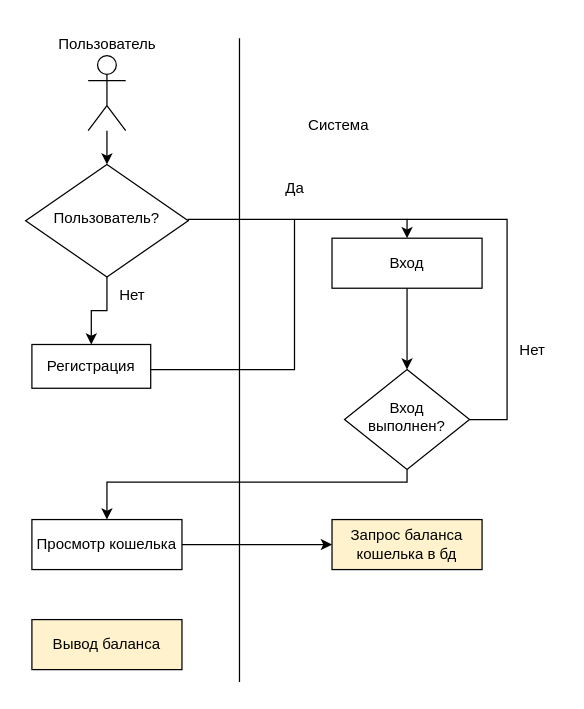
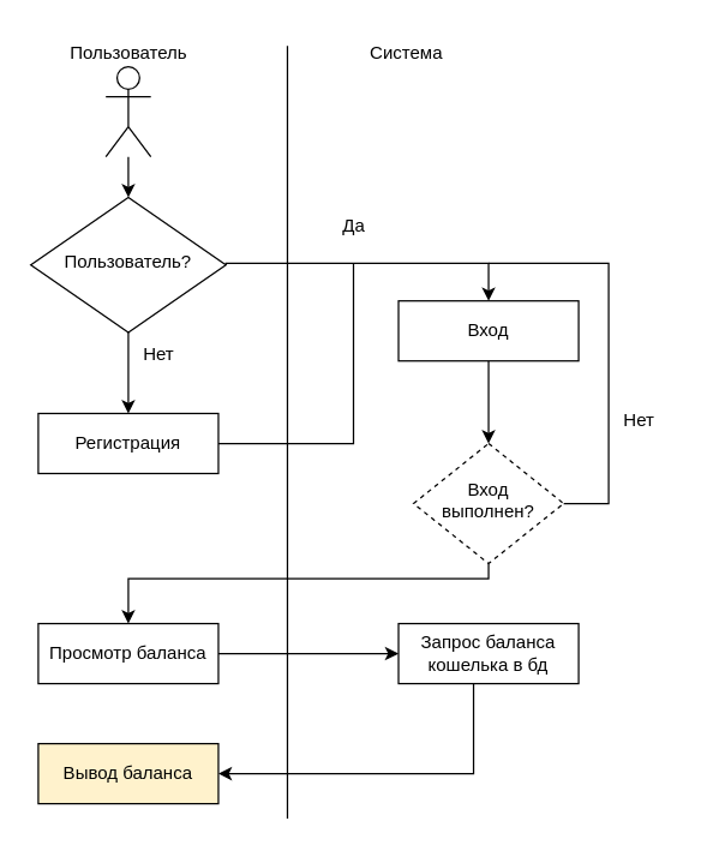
- <mxCell id="10" value="&lt;div&gt;Система&lt;/div&gt;" style="text;html=1;align=center;verticalAlign=middle;resizable=0;points=[];autosize=1;strokeColor=none;fillColor=none;" parent="1" vertex="1"><mxGeometry x="235" y="85" width="70" height="30" as="geometry" /></mxCell>
+ <mxCell id="10" value="&lt;div&gt;Система&lt;/div&gt;" style="text;html=1;align=center;verticalAlign=middle;resizable=0;points=[];autosize=1;strokeColor=none;fillColor=none;" parent="1" vertex="1"><mxGeometry x="235" y="20" width="70" height="30" as="geometry" /></mxCell>
- <mxCell id="6" value="Вход" style="rounded=0;whiteSpace=wrap;html=1;fontSize=12;glass=0;strokeWidth=1;shadow=0;" parent="1" vertex="1"><mxGeometry x="265" y="190" width="120" height="40" as="geometry" /></mxCell>
+ <mxCell id="6" value="Вход" style="rounded=0;whiteSpace=wrap;html=1;fontSize=12;glass=0;strokeWidth=1;shadow=0;" parent="1" vertex="1"><mxGeometry x="265" y="200" width="120" height="40" as="geometry" /></mxCell>
- <mxCell id="17" value="Регистрация" style="rounded=0;whiteSpace=wrap;html=1;fontSize=12;glass=0;strokeWidth=1;shadow=0;" parent="1" vertex="1"><mxGeometry x="25" y="275" width="95" height="35" as="geometry" /></mxCell>
+ <mxCell id="17" value="Регистрация" style="rounded=0;whiteSpace=wrap;html=1;fontSize=12;glass=0;strokeWidth=1;shadow=0;" parent="1" vertex="1"><mxGeometry x="25" y="275" width="120" height="40" as="geometry" /></mxCell>
- <mxCell id="15" value="Вход выполнен?" style="rhombus;whiteSpace=wrap;html=1;shadow=0;fontFamily=Helvetica;fontSize=12;align=center;strokeWidth=1;spacing=6;spacingTop=-4;" parent="1" vertex="1"><mxGeometry x="275" y="295" width="100" height="80" as="geometry" /></mxCell>
+ <mxCell id="15" value="Вход выполнен?" style="rhombus;whiteSpace=wrap;html=1;shadow=0;fontFamily=Helvetica;fontSize=12;align=center;strokeWidth=1;spacing=6;spacingTop=-4;dashed=1;" parent="1" vertex="1"><mxGeometry x="275" y="295" width="100" height="80" as="geometry" /></mxCell>
- <mxCell id="21" value="Просмотр кошелька" style="rounded=0;whiteSpace=wrap;html=1;" parent="1" vertex="1"><mxGeometry x="25" y="415" width="120" height="40" as="geometry" /></mxCell>
+ <mxCell id="21" value="Просмотр баланса" style="rounded=0;whiteSpace=wrap;html=1;" parent="1" vertex="1"><mxGeometry x="25" y="415" width="120" height="40" as="geometry" /></mxCell>
- <mxCell id="23" value="Запрос баланса кошелька в бд" style="rounded=0;whiteSpace=wrap;html=1;fillColor=#fff2cc;" parent="1" vertex="1"><mxGeometry x="265" y="415" width="120" height="40" as="geometry" /></mxCell>
+ <mxCell id="23" value="Запрос баланса кошелька в бд" style="rounded=0;whiteSpace=wrap;html=1;" parent="1" vertex="1"><mxGeometry x="265" y="415" width="120" height="40" as="geometry" /></mxCell>
+ <mxCell id="22" style="edgeStyle=orthogonalEdgeStyle;rounded=0;orthogonalLoop=1;jettySize=auto;html=1;entryX=1;entryY=0.5;entryDx=0;entryDy=0;" parent="1" source="23" target="24" edge="1"><mxGeometry relative="1" as="geometry"><Array as="points"><mxPoint x="315" y="515" /></Array></mxGeometry></mxCell>
